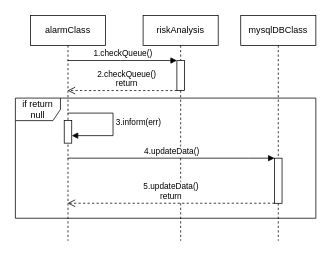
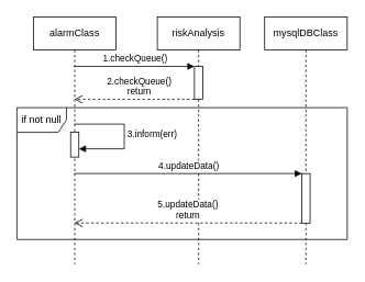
- <mxCell id="11" value="if return null" style="shape=umlFrame;whiteSpace=wrap;html=1;pointerEvents=0;" vertex="1" parent="1"><mxGeometry x="20" y="130" width="400" height="160" as="geometry" /></mxCell>
+ <mxCell id="11" value="if not null" style="shape=umlFrame;whiteSpace=wrap;html=1;pointerEvents=0;" vertex="1" parent="1"><mxGeometry x="20" y="130" width="400" height="160" as="geometry" /></mxCell>
